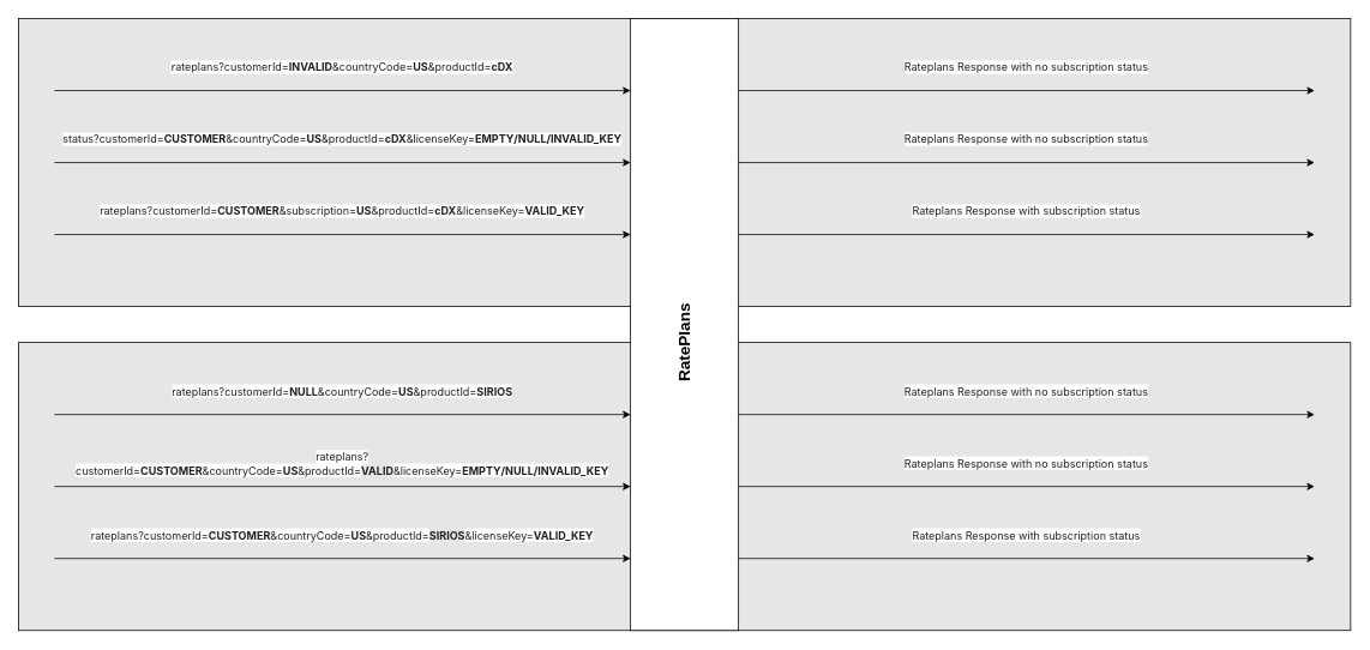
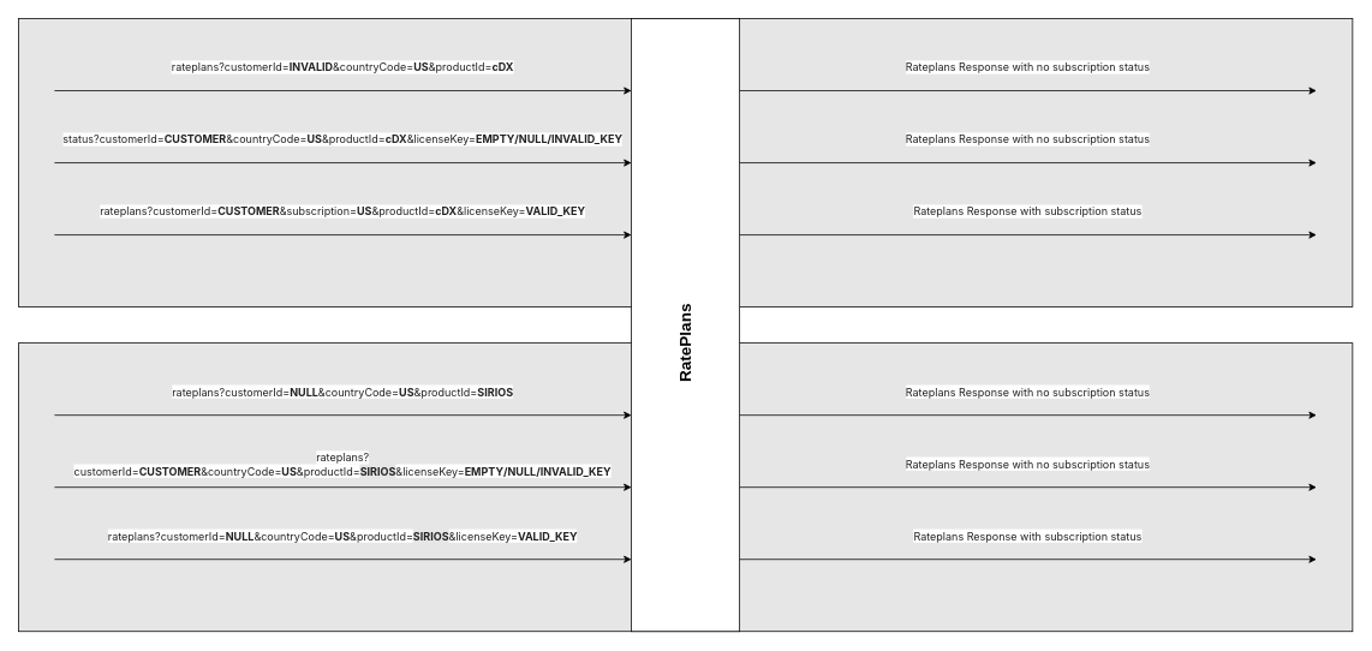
- <mxCell id="21" value="&lt;span style=&quot;color: rgb(33, 33, 33); font-family: Inter, system-ui, -apple-system, BlinkMacSystemFont, &amp;quot;Segoe UI&amp;quot;, Roboto, Oxygen, Ubuntu, Cantarell, &amp;quot;Fira Sans&amp;quot;, &amp;quot;Droid Sans&amp;quot;, Helvetica, Arial, sans-serif; text-align: left; white-space-collapse: preserve; background-color: rgb(255, 255, 255);&quot;&gt;rateplans?customerId=&lt;b&gt;CUSTOMER&lt;/b&gt;&amp;amp;countryCode=&lt;b&gt;US&lt;/b&gt;&amp;amp;productId=&lt;/span&gt;&lt;b style=&quot;color: rgb(33, 33, 33); font-family: Inter, system-ui, -apple-system, BlinkMacSystemFont, &amp;quot;Segoe UI&amp;quot;, Roboto, Oxygen, Ubuntu, Cantarell, &amp;quot;Fira Sans&amp;quot;, &amp;quot;Droid Sans&amp;quot;, Helvetica, Arial, sans-serif; text-align: left; white-space-collapse: preserve;&quot;&gt;VALID&lt;/b&gt;&lt;span style=&quot;color: rgb(33, 33, 33); font-family: Inter, system-ui, -apple-system, BlinkMacSystemFont, &amp;quot;Segoe UI&amp;quot;, Roboto, Oxygen, Ubuntu, Cantarell, &amp;quot;Fira Sans&amp;quot;, &amp;quot;Droid Sans&amp;quot;, Helvetica, Arial, sans-serif; text-align: left; white-space-collapse: preserve; background-color: rgb(255, 255, 255);&quot;&gt;&amp;amp;licenseKey=&lt;b&gt;EMPTY/NULL/INVALID_KEY&lt;/b&gt;&lt;/span&gt;" style="text;html=1;align=center;verticalAlign=middle;whiteSpace=wrap;rounded=0;" vertex="1" parent="1"><mxGeometry y="500" width="640" height="30" as="geometry" x="60" /></mxCell>
+ <mxCell id="21" value="&lt;span style=&quot;color: rgb(33, 33, 33); font-family: Inter, system-ui, -apple-system, BlinkMacSystemFont, &amp;quot;Segoe UI&amp;quot;, Roboto, Oxygen, Ubuntu, Cantarell, &amp;quot;Fira Sans&amp;quot;, &amp;quot;Droid Sans&amp;quot;, Helvetica, Arial, sans-serif; text-align: left; white-space-collapse: preserve; background-color: rgb(255, 255, 255);&quot;&gt;rateplans?customerId=&lt;b&gt;CUSTOMER&lt;/b&gt;&amp;amp;countryCode=&lt;b&gt;US&lt;/b&gt;&amp;amp;productId=&lt;/span&gt;&lt;b style=&quot;color: rgb(33, 33, 33); font-family: Inter, system-ui, -apple-system, BlinkMacSystemFont, &amp;quot;Segoe UI&amp;quot;, Roboto, Oxygen, Ubuntu, Cantarell, &amp;quot;Fira Sans&amp;quot;, &amp;quot;Droid Sans&amp;quot;, Helvetica, Arial, sans-serif; text-align: left; white-space-collapse: preserve;&quot;&gt;SIRIOS&lt;/b&gt;&lt;span style=&quot;color: rgb(33, 33, 33); font-family: Inter, system-ui, -apple-system, BlinkMacSystemFont, &amp;quot;Segoe UI&amp;quot;, Roboto, Oxygen, Ubuntu, Cantarell, &amp;quot;Fira Sans&amp;quot;, &amp;quot;Droid Sans&amp;quot;, Helvetica, Arial, sans-serif; text-align: left; white-space-collapse: preserve; background-color: rgb(255, 255, 255);&quot;&gt;&amp;amp;licenseKey=&lt;b&gt;EMPTY/NULL/INVALID_KEY&lt;/b&gt;&lt;/span&gt;" style="text;html=1;align=center;verticalAlign=middle;whiteSpace=wrap;rounded=0;" vertex="1" parent="1"><mxGeometry y="500" width="640" height="30" as="geometry" x="60" /></mxCell>
- <mxCell id="23" value="&lt;span style=&quot;color: rgb(33, 33, 33); font-family: Inter, system-ui, -apple-system, BlinkMacSystemFont, &amp;quot;Segoe UI&amp;quot;, Roboto, Oxygen, Ubuntu, Cantarell, &amp;quot;Fira Sans&amp;quot;, &amp;quot;Droid Sans&amp;quot;, Helvetica, Arial, sans-serif; text-align: left; white-space-collapse: preserve; background-color: rgb(255, 255, 255);&quot;&gt;rateplans?customerId=&lt;b&gt;CUSTOMER&lt;/b&gt;&amp;amp;countryCode=&lt;b&gt;US&lt;/b&gt;&amp;amp;productId=&lt;/span&gt;&lt;b style=&quot;color: rgb(33, 33, 33); font-family: Inter, system-ui, -apple-system, BlinkMacSystemFont, &amp;quot;Segoe UI&amp;quot;, Roboto, Oxygen, Ubuntu, Cantarell, &amp;quot;Fira Sans&amp;quot;, &amp;quot;Droid Sans&amp;quot;, Helvetica, Arial, sans-serif; text-align: left; white-space-collapse: preserve;&quot;&gt;SIRIOS&lt;/b&gt;&lt;span style=&quot;color: rgb(33, 33, 33); font-family: Inter, system-ui, -apple-system, BlinkMacSystemFont, &amp;quot;Segoe UI&amp;quot;, Roboto, Oxygen, Ubuntu, Cantarell, &amp;quot;Fira Sans&amp;quot;, &amp;quot;Droid Sans&amp;quot;, Helvetica, Arial, sans-serif; text-align: left; white-space-collapse: preserve; background-color: rgb(255, 255, 255);&quot;&gt;&amp;amp;licenseKey=&lt;b&gt;VALID_KEY&lt;/b&gt;&lt;/span&gt;" style="text;html=1;align=center;verticalAlign=middle;whiteSpace=wrap;rounded=0;" vertex="1" parent="1"><mxGeometry y="580" width="640" height="30" as="geometry" x="60" /></mxCell>
+ <mxCell id="23" value="&lt;span style=&quot;color: rgb(33, 33, 33); font-family: Inter, system-ui, -apple-system, BlinkMacSystemFont, &amp;quot;Segoe UI&amp;quot;, Roboto, Oxygen, Ubuntu, Cantarell, &amp;quot;Fira Sans&amp;quot;, &amp;quot;Droid Sans&amp;quot;, Helvetica, Arial, sans-serif; text-align: left; white-space-collapse: preserve; background-color: rgb(255, 255, 255);&quot;&gt;rateplans?customerId=&lt;b&gt;NULL&lt;/b&gt;&amp;amp;countryCode=&lt;b&gt;US&lt;/b&gt;&amp;amp;productId=&lt;/span&gt;&lt;b style=&quot;color: rgb(33, 33, 33); font-family: Inter, system-ui, -apple-system, BlinkMacSystemFont, &amp;quot;Segoe UI&amp;quot;, Roboto, Oxygen, Ubuntu, Cantarell, &amp;quot;Fira Sans&amp;quot;, &amp;quot;Droid Sans&amp;quot;, Helvetica, Arial, sans-serif; text-align: left; white-space-collapse: preserve;&quot;&gt;SIRIOS&lt;/b&gt;&lt;span style=&quot;color: rgb(33, 33, 33); font-family: Inter, system-ui, -apple-system, BlinkMacSystemFont, &amp;quot;Segoe UI&amp;quot;, Roboto, Oxygen, Ubuntu, Cantarell, &amp;quot;Fira Sans&amp;quot;, &amp;quot;Droid Sans&amp;quot;, Helvetica, Arial, sans-serif; text-align: left; white-space-collapse: preserve; background-color: rgb(255, 255, 255);&quot;&gt;&amp;amp;licenseKey=&lt;b&gt;VALID_KEY&lt;/b&gt;&lt;/span&gt;" style="text;html=1;align=center;verticalAlign=middle;whiteSpace=wrap;rounded=0;" vertex="1" parent="1"><mxGeometry y="580" width="640" height="30" as="geometry" x="60" /></mxCell>
